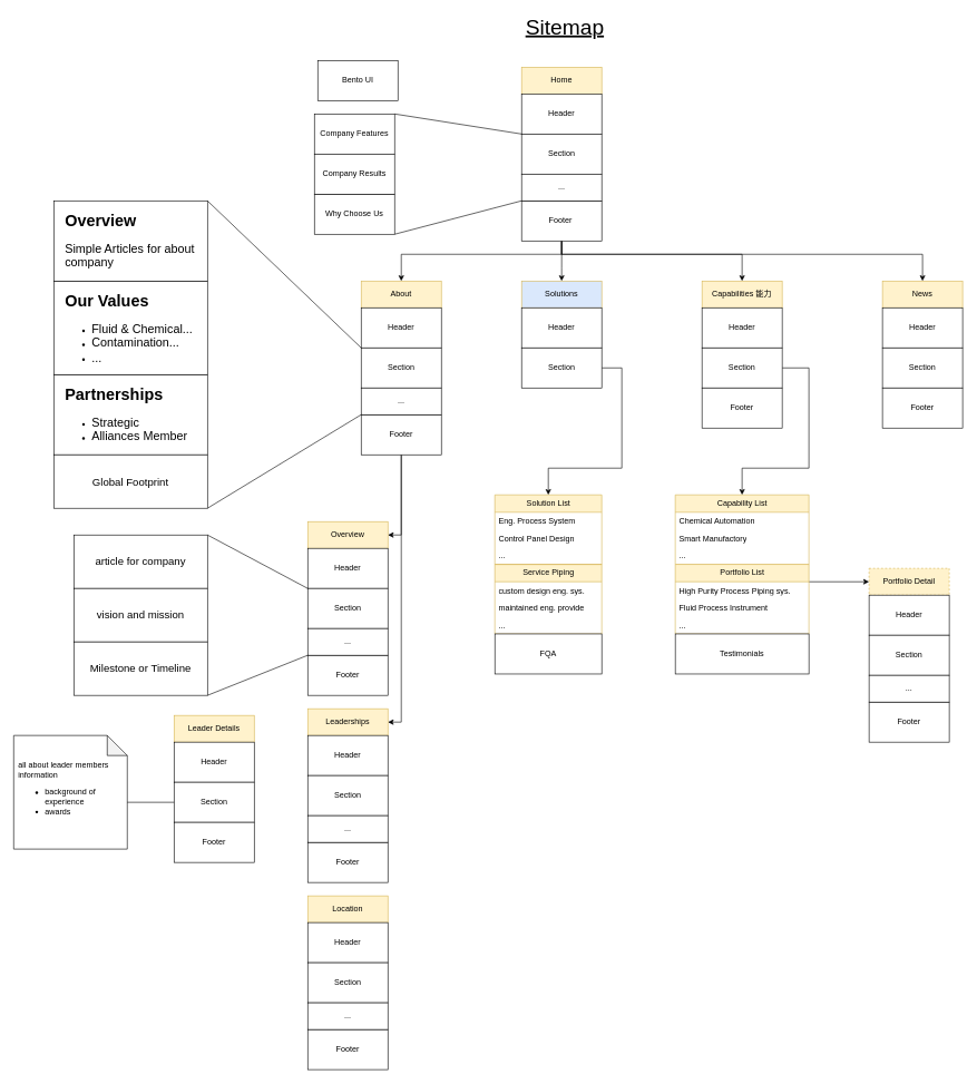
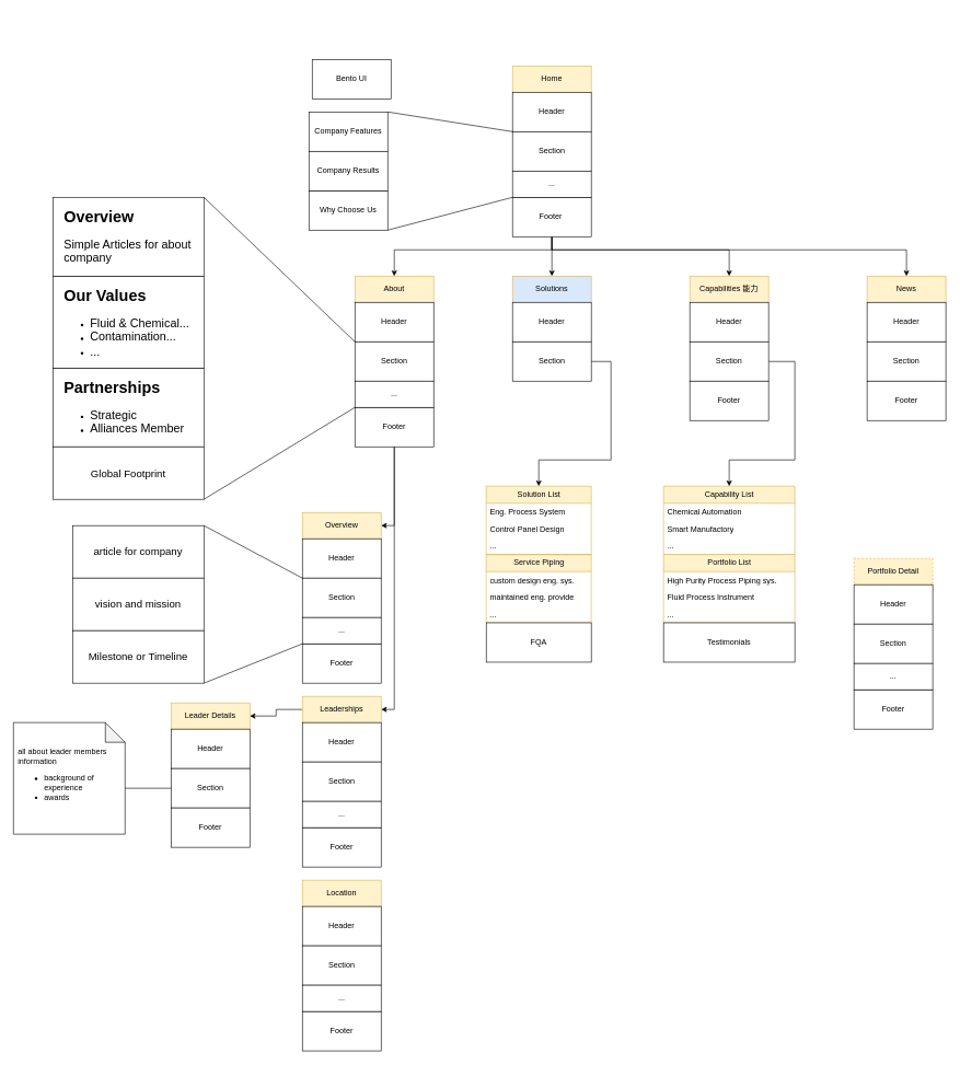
- <mxCell id="3" value="Sitemap" style="text;html=1;align=center;verticalAlign=middle;whiteSpace=wrap;rounded=0;fontStyle=4;fontSize=32;" vertex="1" parent="1"><mxGeometry x="785" y="20" width="120" height="40" as="geometry" /></mxCell>
- <mxCell id="81" style="edgeStyle=orthogonalEdgeStyle;rounded=0;orthogonalLoop=1;jettySize=auto;html=1;entryX=0;entryY=0.5;entryDx=0;entryDy=0;exitX=1;exitY=0.25;exitDx=0;exitDy=0;" edge="1" parent="1" source="82" target="86"><mxGeometry relative="1" as="geometry" /></mxCell>
+ <mxCell id="32" style="edgeStyle=orthogonalEdgeStyle;rounded=0;orthogonalLoop=1;jettySize=auto;html=1;entryX=1;entryY=0.5;entryDx=0;entryDy=0;" edge="1" parent="1" source="33" target="59"><mxGeometry relative="1" as="geometry" /></mxCell>
